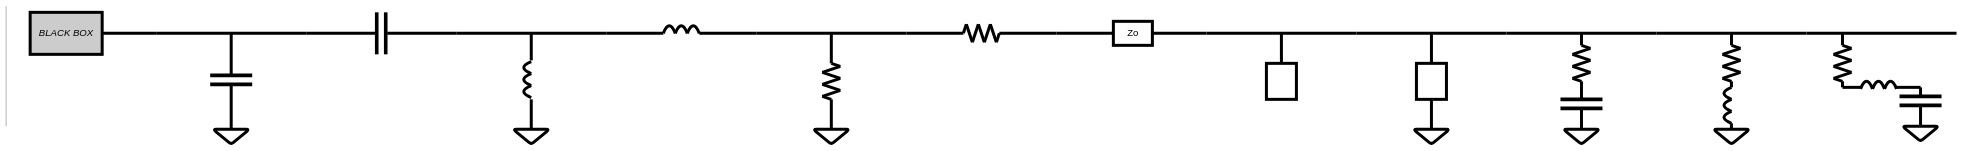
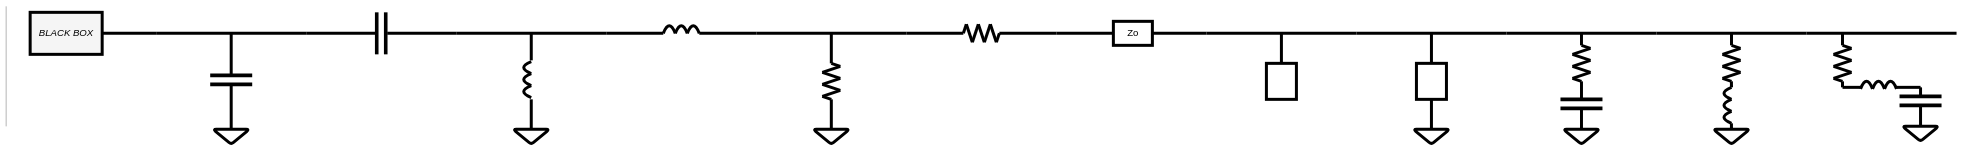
- <mxCell id="105" value="&lt;font style=&quot;font-size: 32px&quot;&gt;&lt;i&gt;BLACK BOX&lt;/i&gt;&lt;/font&gt;" style="rounded=0;whiteSpace=wrap;html=1;glass=0;strokeColor=#000000;strokeWidth=10;fillColor=#CCCCCC;" vertex="1" parent="1"><mxGeometry x="100" y="40" width="240" height="140" as="geometry" /></mxCell>
+ <mxCell id="105" value="&lt;font style=&quot;font-size: 32px&quot;&gt;&lt;i&gt;BLACK BOX&lt;/i&gt;&lt;/font&gt;" style="rounded=0;whiteSpace=wrap;html=1;glass=0;strokeColor=#000000;strokeWidth=10;fillColor=#f5f5f5;" vertex="1" parent="1"><mxGeometry x="100" y="40" width="240" height="140" as="geometry" /></mxCell>
